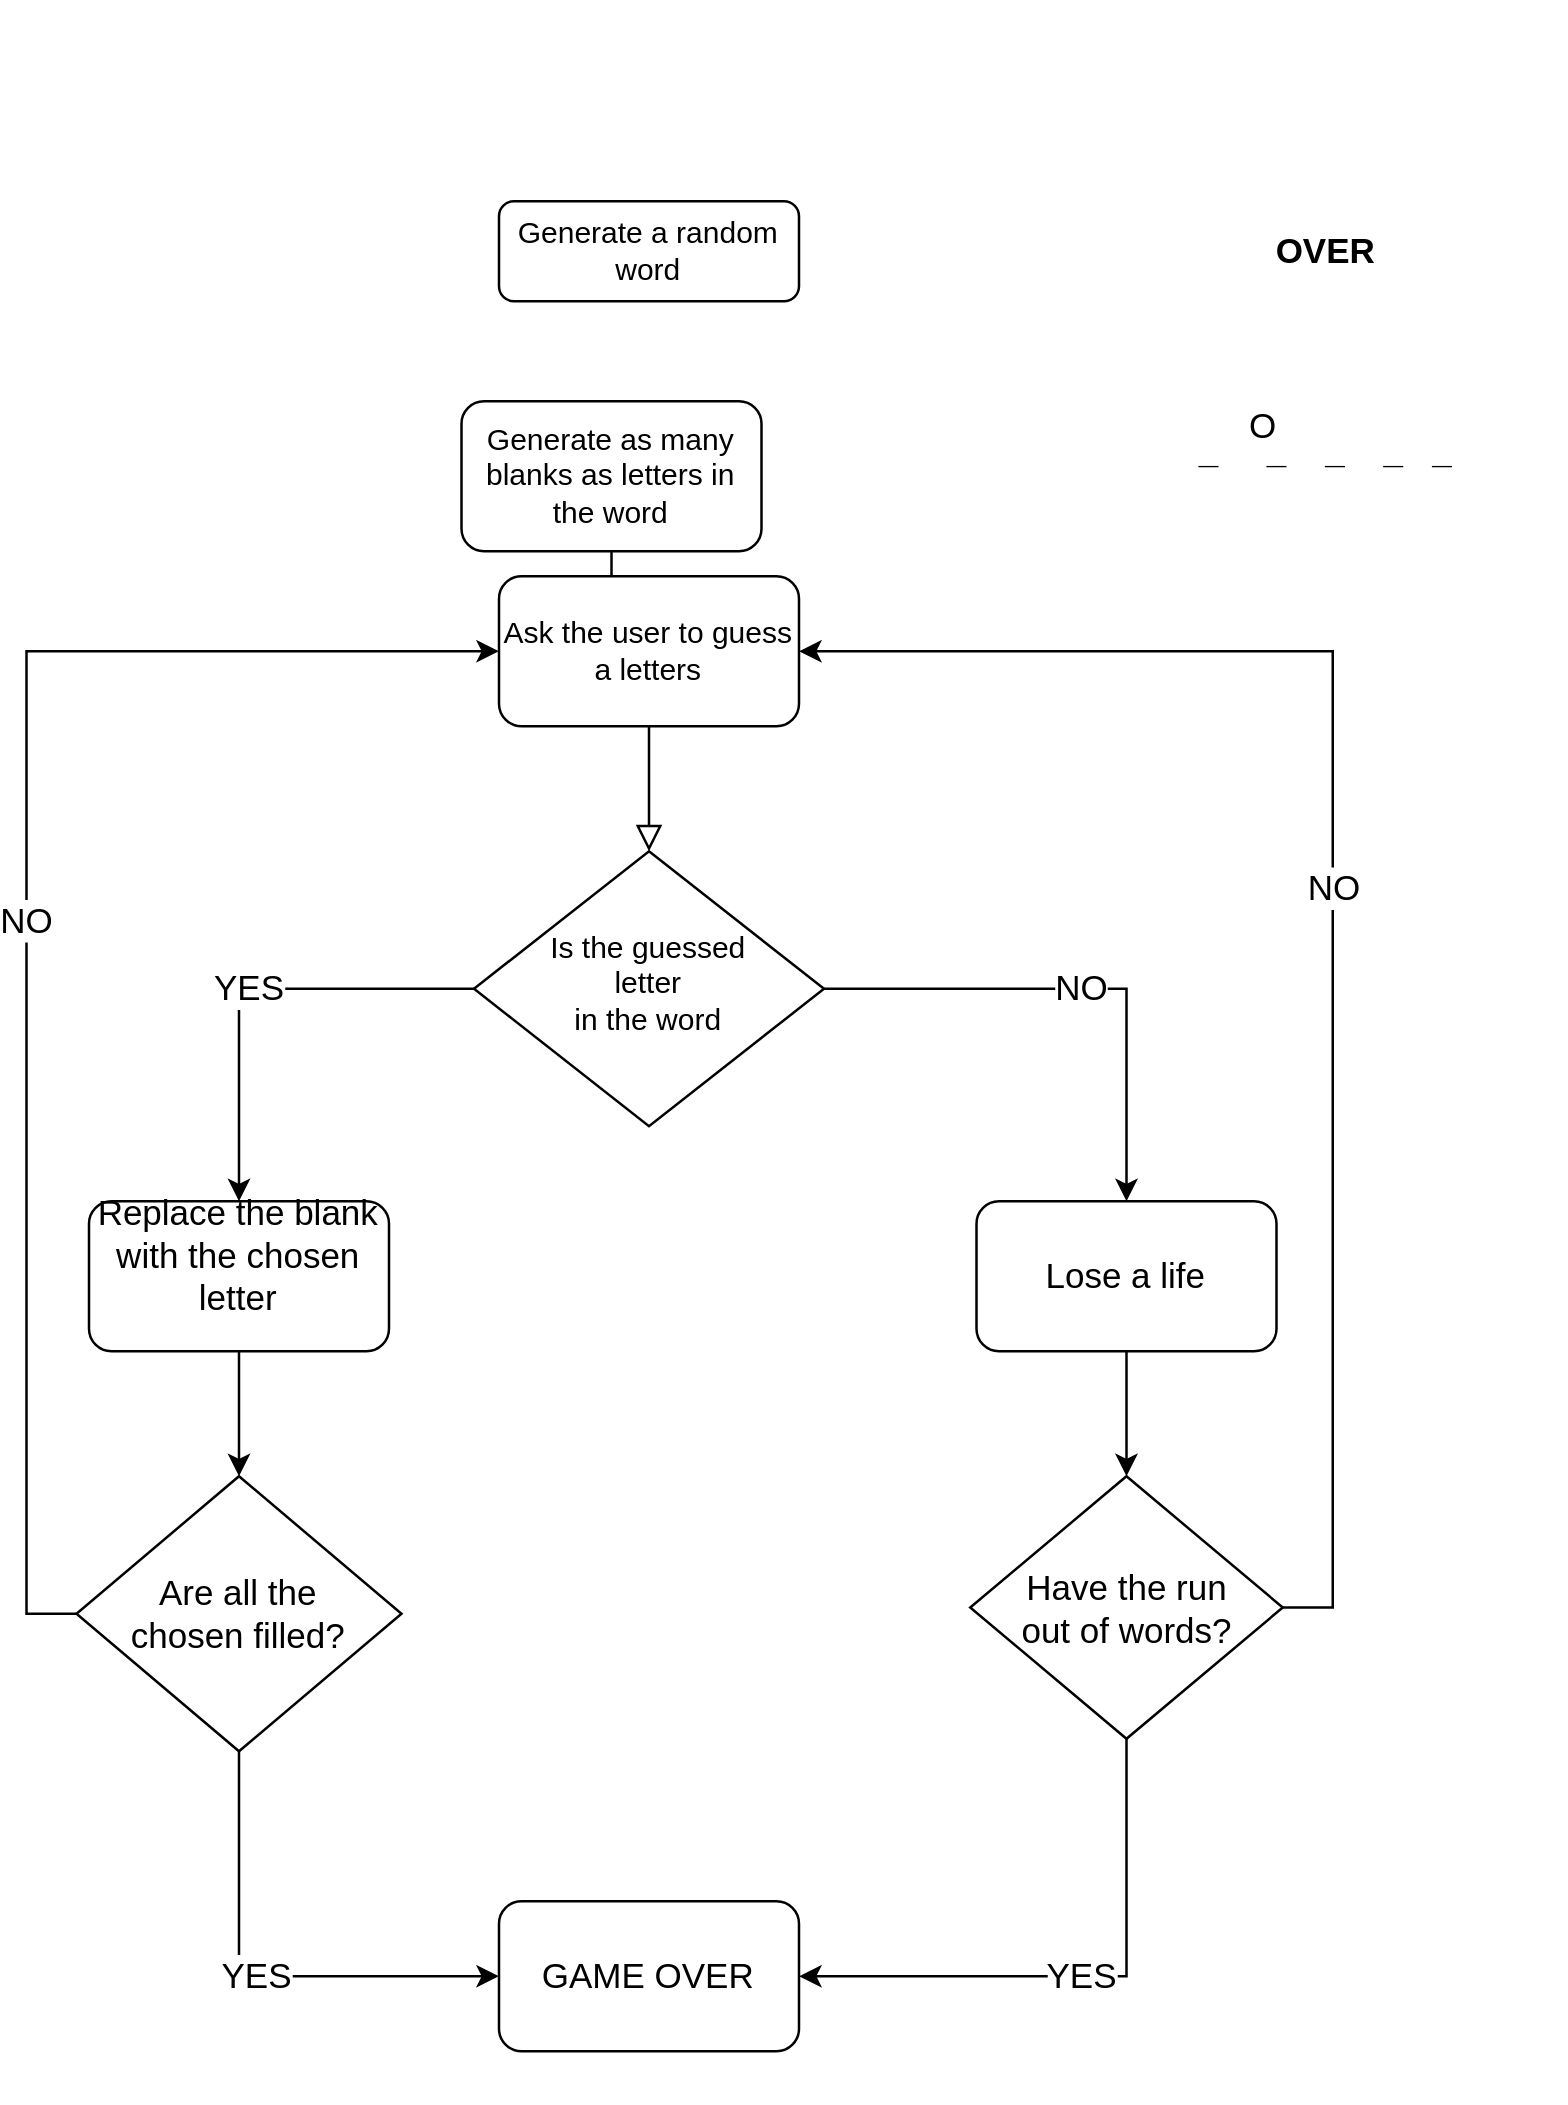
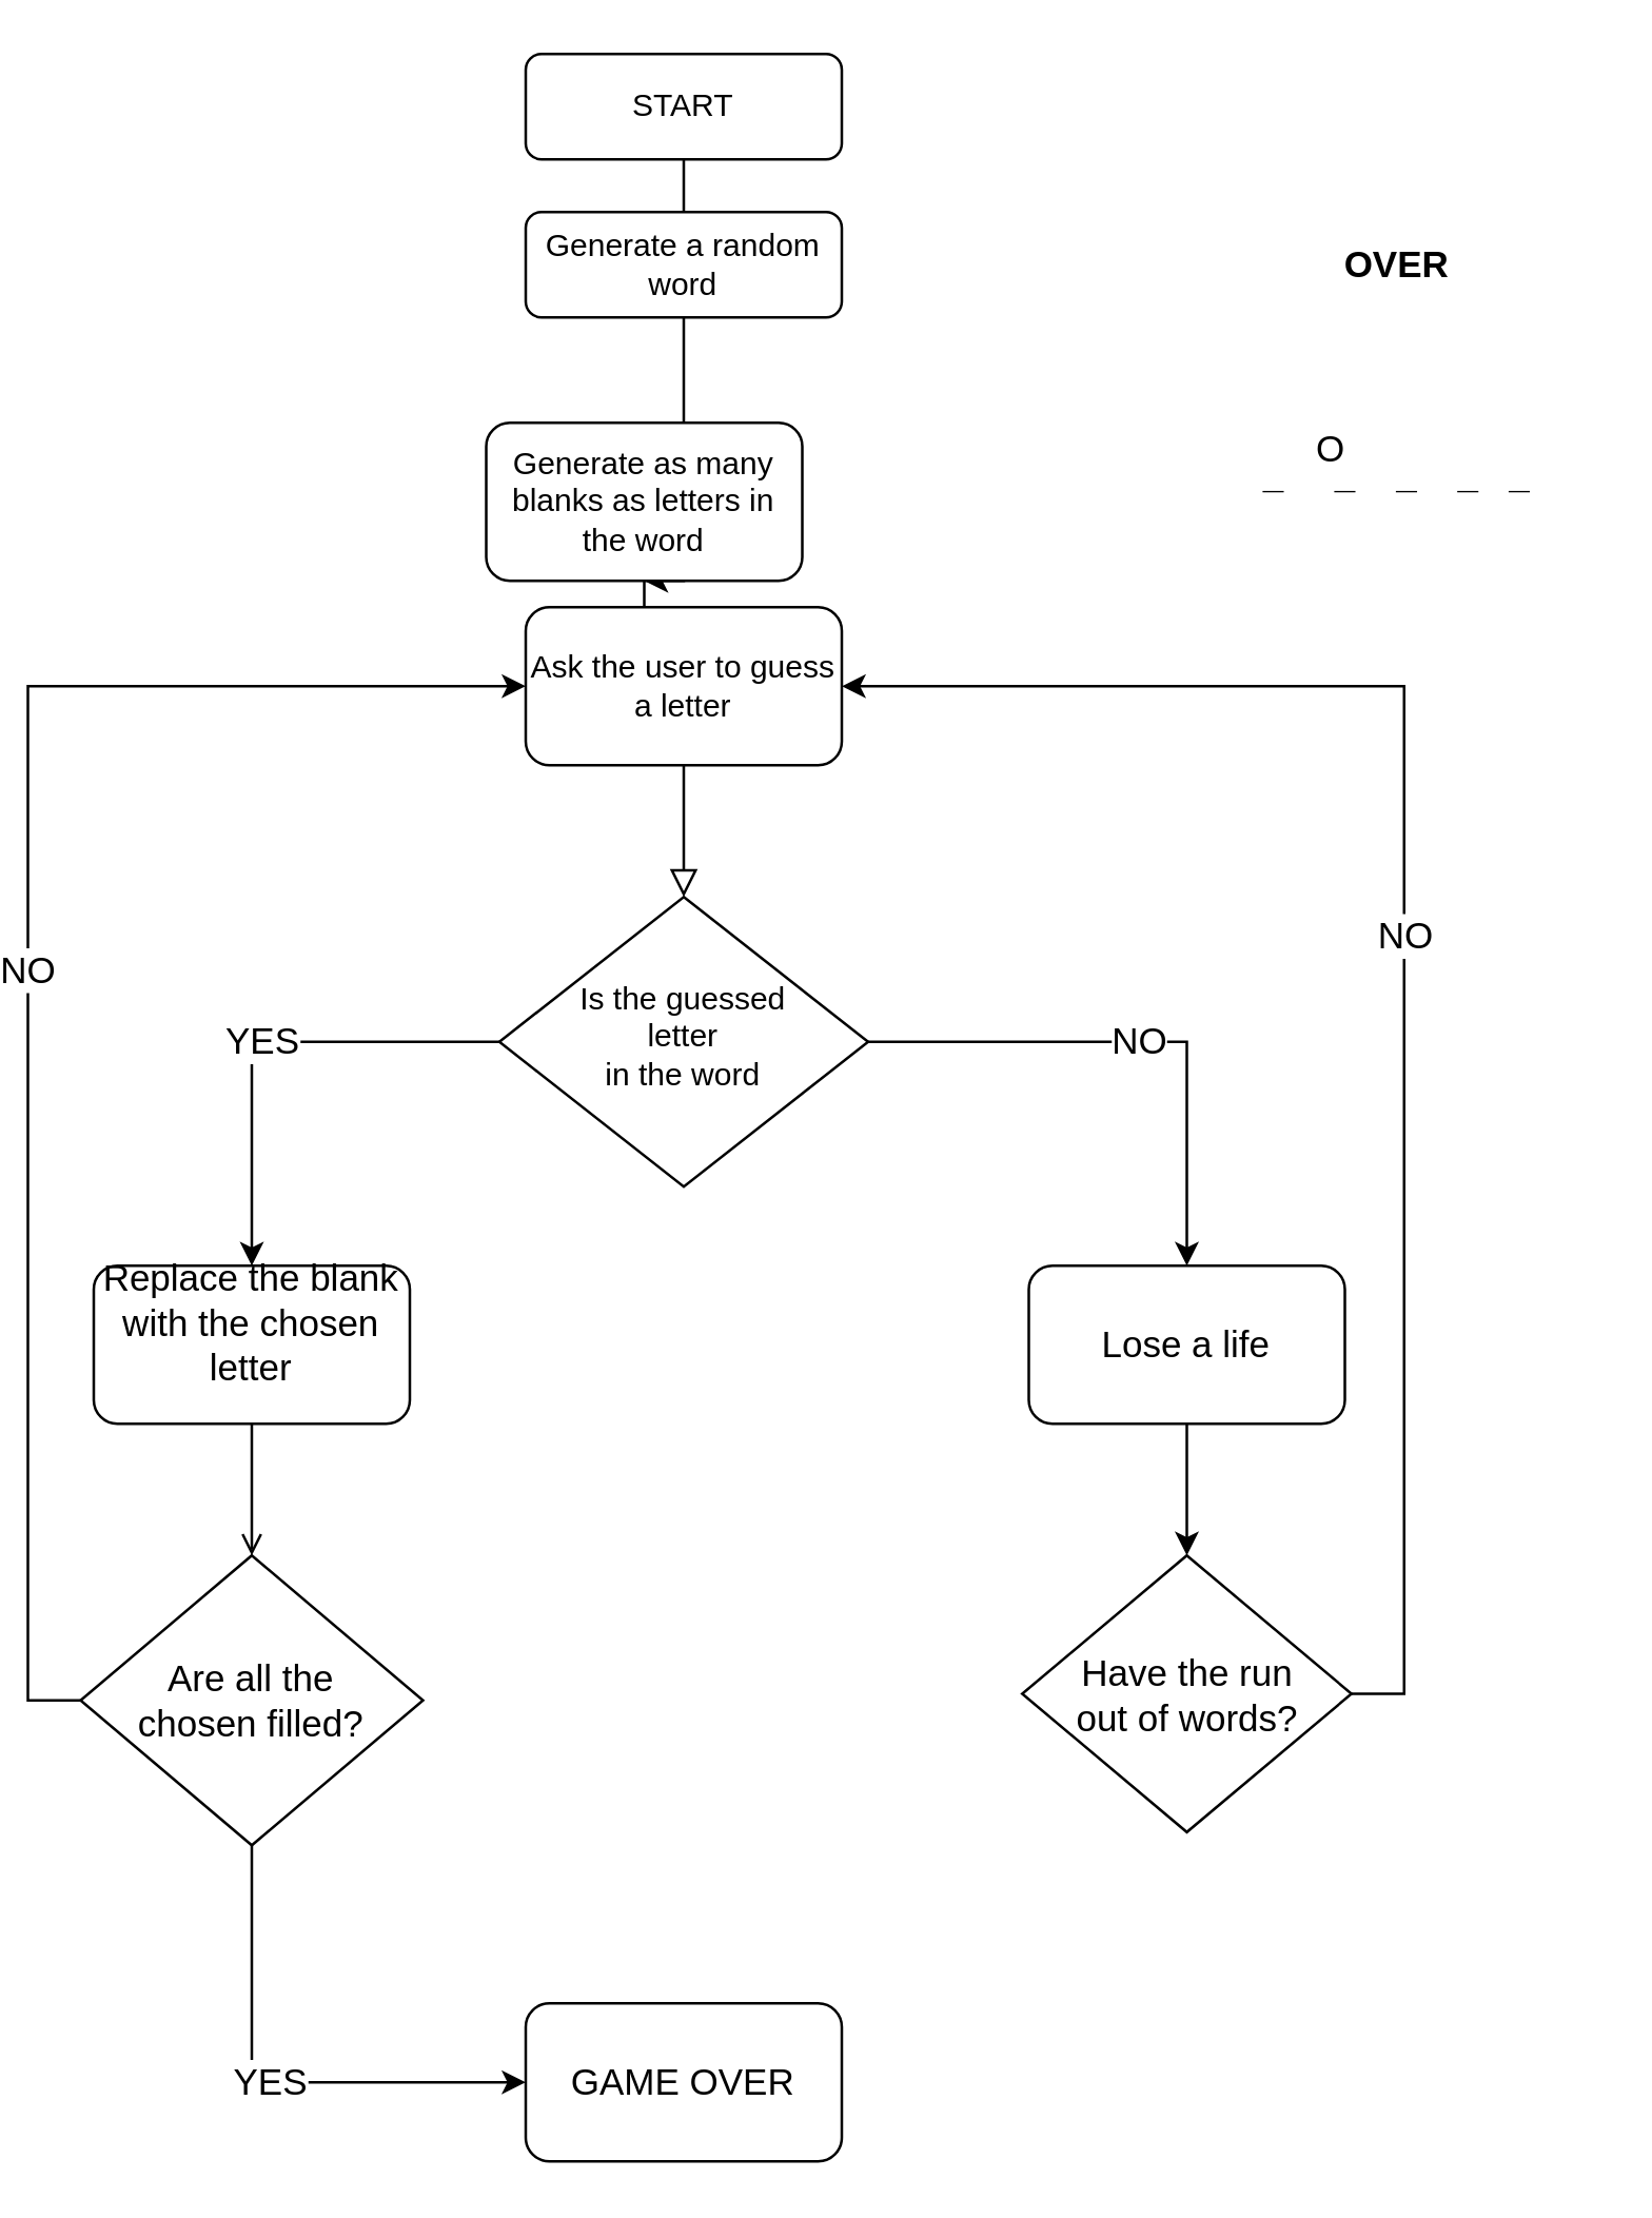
+ <mxCell id="4" value="START" style="rounded=1;whiteSpace=wrap;html=1;fontSize=12;glass=0;strokeWidth=1;shadow=0;" parent="1" vertex="1"><mxGeometry x="189" y="20" width="120" height="40" as="geometry" /></mxCell>
+ <mxCell id="2" style="edgeStyle=orthogonalEdgeStyle;rounded=0;orthogonalLoop=1;jettySize=auto;html=1;exitX=0.5;exitY=1;exitDx=0;exitDy=0;entryX=0.5;entryY=1;entryDx=0;entryDy=0;" edge="1" parent="1" source="4" target="11"><mxGeometry relative="1" as="geometry"><Array as="points"><mxPoint x="249" y="170" /><mxPoint x="249" y="170" /></Array></mxGeometry></mxCell>
- <mxCell id="12" value="Ask the user to guess a letters" style="rounded=1;whiteSpace=wrap;html=1;" vertex="1" parent="1"><mxGeometry x="189" y="230" width="120" height="60" as="geometry" /></mxCell>
+ <mxCell id="12" value="Ask the user to guess a letter" style="rounded=1;whiteSpace=wrap;html=1;" vertex="1" parent="1"><mxGeometry x="189" y="230" width="120" height="60" as="geometry" /></mxCell>
- <mxCell id="16" style="edgeStyle=orthogonalEdgeStyle;rounded=0;orthogonalLoop=1;jettySize=auto;html=1;exitX=0.5;exitY=1;exitDx=0;exitDy=0;entryX=0.5;entryY=0;entryDx=0;entryDy=0;fontSize=14;" edge="1" parent="1" source="17" target="22"><mxGeometry relative="1" as="geometry" /></mxCell>
+ <mxCell id="16" style="edgeStyle=orthogonalEdgeStyle;rounded=0;orthogonalLoop=1;jettySize=auto;html=1;exitX=0.5;exitY=1;exitDx=0;exitDy=0;entryX=0.5;entryY=0;entryDx=0;entryDy=0;fontSize=14;endArrow=open;" edge="1" parent="1" source="17" target="22"><mxGeometry relative="1" as="geometry" /></mxCell>
- <mxCell id="23" value="YES" style="edgeStyle=orthogonalEdgeStyle;rounded=0;orthogonalLoop=1;jettySize=auto;html=1;exitX=0.5;exitY=1;exitDx=0;exitDy=0;entryX=1;entryY=0.5;entryDx=0;entryDy=0;fontSize=14;" edge="1" parent="1" source="25" target="26"><mxGeometry relative="1" as="geometry" /></mxCell>
